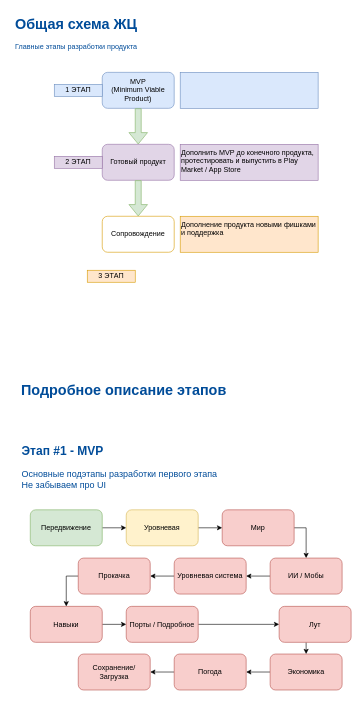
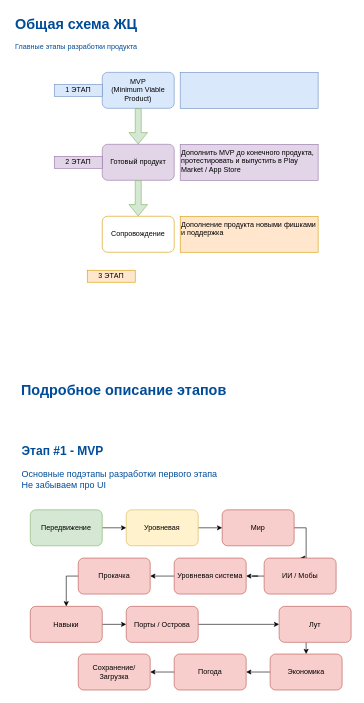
- <mxCell id="29" value="ИИ / Мобы" style="rounded=1;whiteSpace=wrap;html=1;align=center;fillColor=#f8cecc;strokeColor=#b85450;" parent="1" vertex="1"><mxGeometry x="450" y="930" width="120" height="60" as="geometry" /></mxCell>
+ <mxCell id="29" value="ИИ / Мобы" style="rounded=1;whiteSpace=wrap;html=1;align=center;fillColor=#f8cecc;strokeColor=#b85450;" parent="1" vertex="1"><mxGeometry x="440" y="930" width="120" height="60" as="geometry" /></mxCell>
- <mxCell id="33" value="&lt;div style=&quot;text-align: center&quot;&gt;Порты / Подробное&lt;/div&gt;" style="rounded=1;whiteSpace=wrap;html=1;align=center;fillColor=#f8cecc;strokeColor=#b85450;" parent="1" vertex="1"><mxGeometry x="210" y="1010.5" width="120" height="60" as="geometry" /></mxCell>
+ <mxCell id="33" value="&lt;div style=&quot;text-align: center&quot;&gt;Порты / Острова&lt;/div&gt;" style="rounded=1;whiteSpace=wrap;html=1;align=center;fillColor=#f8cecc;strokeColor=#b85450;" parent="1" vertex="1"><mxGeometry x="210" y="1010.5" width="120" height="60" as="geometry" /></mxCell>
